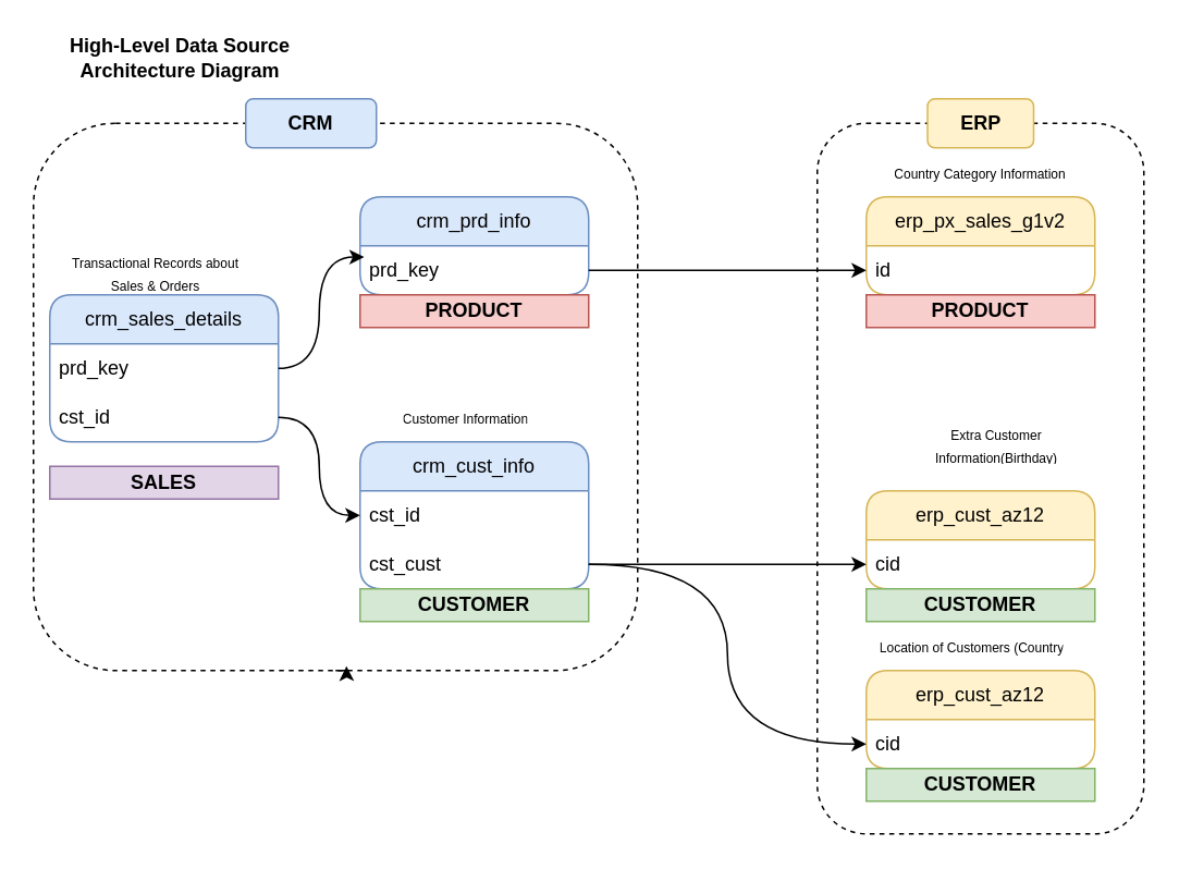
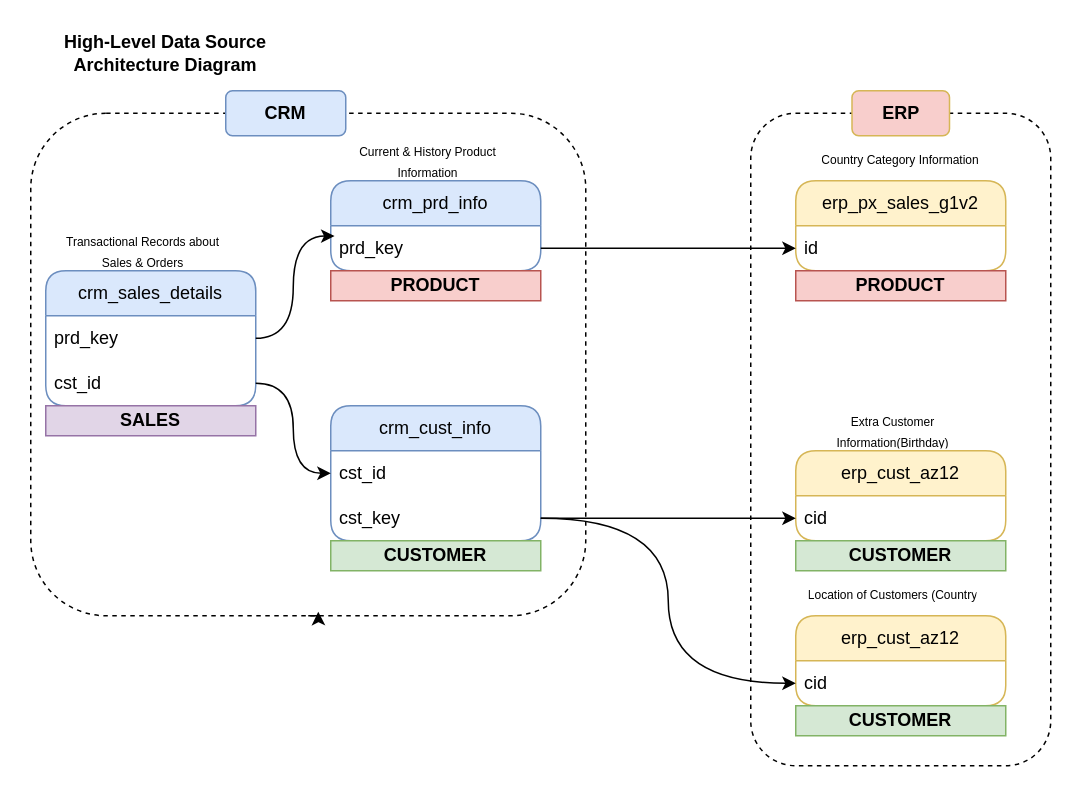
- <mxCell id="32" value="&lt;b&gt;ERP&lt;/b&gt;" style="rounded=1;whiteSpace=wrap;html=1;fillColor=#fff2cc;strokeColor=#d6b656;" parent="1" vertex="1"><mxGeometry x="567.5" y="60" width="65" height="30" as="geometry" /></mxCell>
+ <mxCell id="32" value="&lt;b&gt;ERP&lt;/b&gt;" style="rounded=1;whiteSpace=wrap;html=1;fillColor=#f8cecc;strokeColor=#d6b656;" parent="1" vertex="1"><mxGeometry x="567.5" y="60" width="65" height="30" as="geometry" /></mxCell>
+ <mxCell id="15" value="&lt;font style=&quot;font-size: 8px;&quot;&gt;Current &amp;amp; History Product Information&lt;/font&gt;" style="text;strokeColor=none;fillColor=none;align=center;verticalAlign=middle;spacingLeft=4;spacingRight=4;overflow=hidden;points=[[0,0.5],[1,0.5]];portConstraint=eastwest;rotatable=0;whiteSpace=wrap;html=1;" parent="1" vertex="1"><mxGeometry x="220" y="90" width="130" height="30" as="geometry" /></mxCell>
- <mxCell id="16" value="&lt;font style=&quot;font-size: 8px;&quot;&gt;Customer Information&lt;/font&gt;" style="text;strokeColor=none;fillColor=none;align=center;verticalAlign=middle;spacingLeft=4;spacingRight=4;overflow=hidden;points=[[0,0.5],[1,0.5]];portConstraint=eastwest;rotatable=0;whiteSpace=wrap;html=1;" parent="1" vertex="1"><mxGeometry x="220" y="240" width="130" height="30" as="geometry" /></mxCell>
- <mxCell id="19" value="&lt;font style=&quot;font-size: 8px;&quot;&gt;Extra Customer Information(Birthday)&lt;/font&gt;" style="text;strokeColor=none;fillColor=none;align=center;verticalAlign=middle;spacingLeft=4;spacingRight=4;overflow=hidden;points=[[0,0.5],[1,0.5]];portConstraint=eastwest;rotatable=0;whiteSpace=wrap;html=1;" parent="1" vertex="1"><mxGeometry x="545" y="255" width="130" height="30" as="geometry" /></mxCell>
+ <mxCell id="19" value="&lt;font style=&quot;font-size: 8px;&quot;&gt;Extra Customer Information(Birthday)&lt;/font&gt;" style="text;strokeColor=none;fillColor=none;align=center;verticalAlign=middle;spacingLeft=4;spacingRight=4;overflow=hidden;points=[[0,0.5],[1,0.5]];portConstraint=eastwest;rotatable=0;whiteSpace=wrap;html=1;" parent="1" vertex="1"><mxGeometry x="530" y="270" width="130" height="30" as="geometry" /></mxCell>
- <mxCell id="38" value="&lt;b&gt;SALES&lt;/b&gt;" style="text;html=1;strokeColor=#9673a6;fillColor=#e1d5e7;align=center;verticalAlign=middle;whiteSpace=wrap;overflow=hidden;" parent="1" vertex="1"><mxGeometry x="30" y="285" width="140" height="20" as="geometry" /></mxCell>
+ <mxCell id="38" value="&lt;b&gt;SALES&lt;/b&gt;" style="text;html=1;strokeColor=#9673a6;fillColor=#e1d5e7;align=center;verticalAlign=middle;whiteSpace=wrap;overflow=hidden;" parent="1" vertex="1"><mxGeometry x="30" y="270" width="140" height="20" as="geometry" /></mxCell>
- <mxCell id="11" value="cst_cust" style="text;strokeColor=none;fillColor=none;align=left;verticalAlign=middle;spacingLeft=4;spacingRight=4;overflow=hidden;points=[[0,0.5],[1,0.5]];portConstraint=eastwest;rotatable=0;whiteSpace=wrap;html=1;" parent="9" vertex="1"><mxGeometry y="60" width="140" height="30" as="geometry" /></mxCell>
+ <mxCell id="11" value="cst_key" style="text;strokeColor=none;fillColor=none;align=left;verticalAlign=middle;spacingLeft=4;spacingRight=4;overflow=hidden;points=[[0,0.5],[1,0.5]];portConstraint=eastwest;rotatable=0;whiteSpace=wrap;html=1;" parent="9" vertex="1"><mxGeometry y="60" width="140" height="30" as="geometry" /></mxCell>
